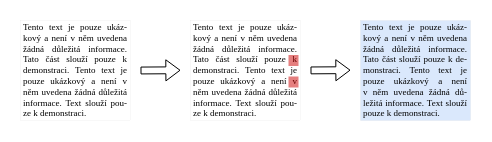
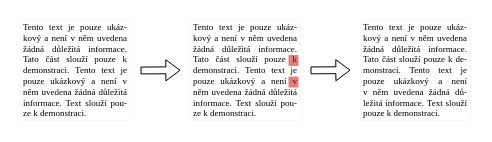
- <mxCell id="6" value="&lt;div style=&quot;text-align: justify;&quot;&gt;Tento text je pouze ukáz- kový a&lt;span style=&quot;background-color: initial;&quot;&gt;&amp;nbsp;&lt;/span&gt;není v&lt;span style=&quot;background-color: initial;&quot;&gt;&amp;nbsp;&lt;/span&gt;něm uvedena žádná důležitá informace. Tato část slouží pouze k&lt;span style=&quot;background-color: initial;&quot;&gt;&amp;nbsp;&lt;/span&gt;&lt;span style=&quot;background-color: initial;&quot;&gt;de- monstraci.&amp;nbsp;&lt;/span&gt;Tento text je pouze ukázkový a&amp;nbsp;není v&lt;span style=&quot;background-color: initial;&quot;&gt;&amp;nbsp;&lt;/span&gt;něm uvedena žádná dů- ležitá informace. Text slouží pouze k&lt;span style=&quot;background-color: initial;&quot;&gt;&amp;nbsp;&lt;/span&gt;&lt;span style=&quot;background-color: initial;&quot;&gt;demonstraci.&lt;/span&gt;&lt;/div&gt;" style="rounded=0;whiteSpace=wrap;html=1;strokeWidth=0.1;strokeColor=#B3B3B3;fontSize=9;fontFamily=Times New Roman;spacingLeft=2;spacingRight=2;spacingBottom=2;spacingTop=2;fillColor=#dae8fc;" vertex="1" parent="1"><mxGeometry x="360" y="20" width="110" height="100" as="geometry" /></mxCell>
+ <mxCell id="6" value="&lt;div style=&quot;text-align: justify;&quot;&gt;Tento text je pouze ukáz- kový a&lt;span style=&quot;background-color: initial;&quot;&gt;&amp;nbsp;&lt;/span&gt;není v&lt;span style=&quot;background-color: initial;&quot;&gt;&amp;nbsp;&lt;/span&gt;něm uvedena žádná důležitá informace. Tato část slouží pouze k&lt;span style=&quot;background-color: initial;&quot;&gt;&amp;nbsp;&lt;/span&gt;&lt;span style=&quot;background-color: initial;&quot;&gt;de- monstraci.&amp;nbsp;&lt;/span&gt;Tento text je pouze ukázkový a&amp;nbsp;není v&lt;span style=&quot;background-color: initial;&quot;&gt;&amp;nbsp;&lt;/span&gt;něm uvedena žádná dů- ležitá informace. Text slouží pouze k&lt;span style=&quot;background-color: initial;&quot;&gt;&amp;nbsp;&lt;/span&gt;&lt;span style=&quot;background-color: initial;&quot;&gt;demonstraci.&lt;/span&gt;&lt;/div&gt;" style="rounded=0;whiteSpace=wrap;html=1;strokeWidth=0.1;strokeColor=#B3B3B3;fontSize=9;fontFamily=Times New Roman;spacingLeft=2;spacingRight=2;spacingBottom=2;spacingTop=2;" vertex="1" parent="1"><mxGeometry x="360" y="20" width="110" height="100" as="geometry" /></mxCell>
